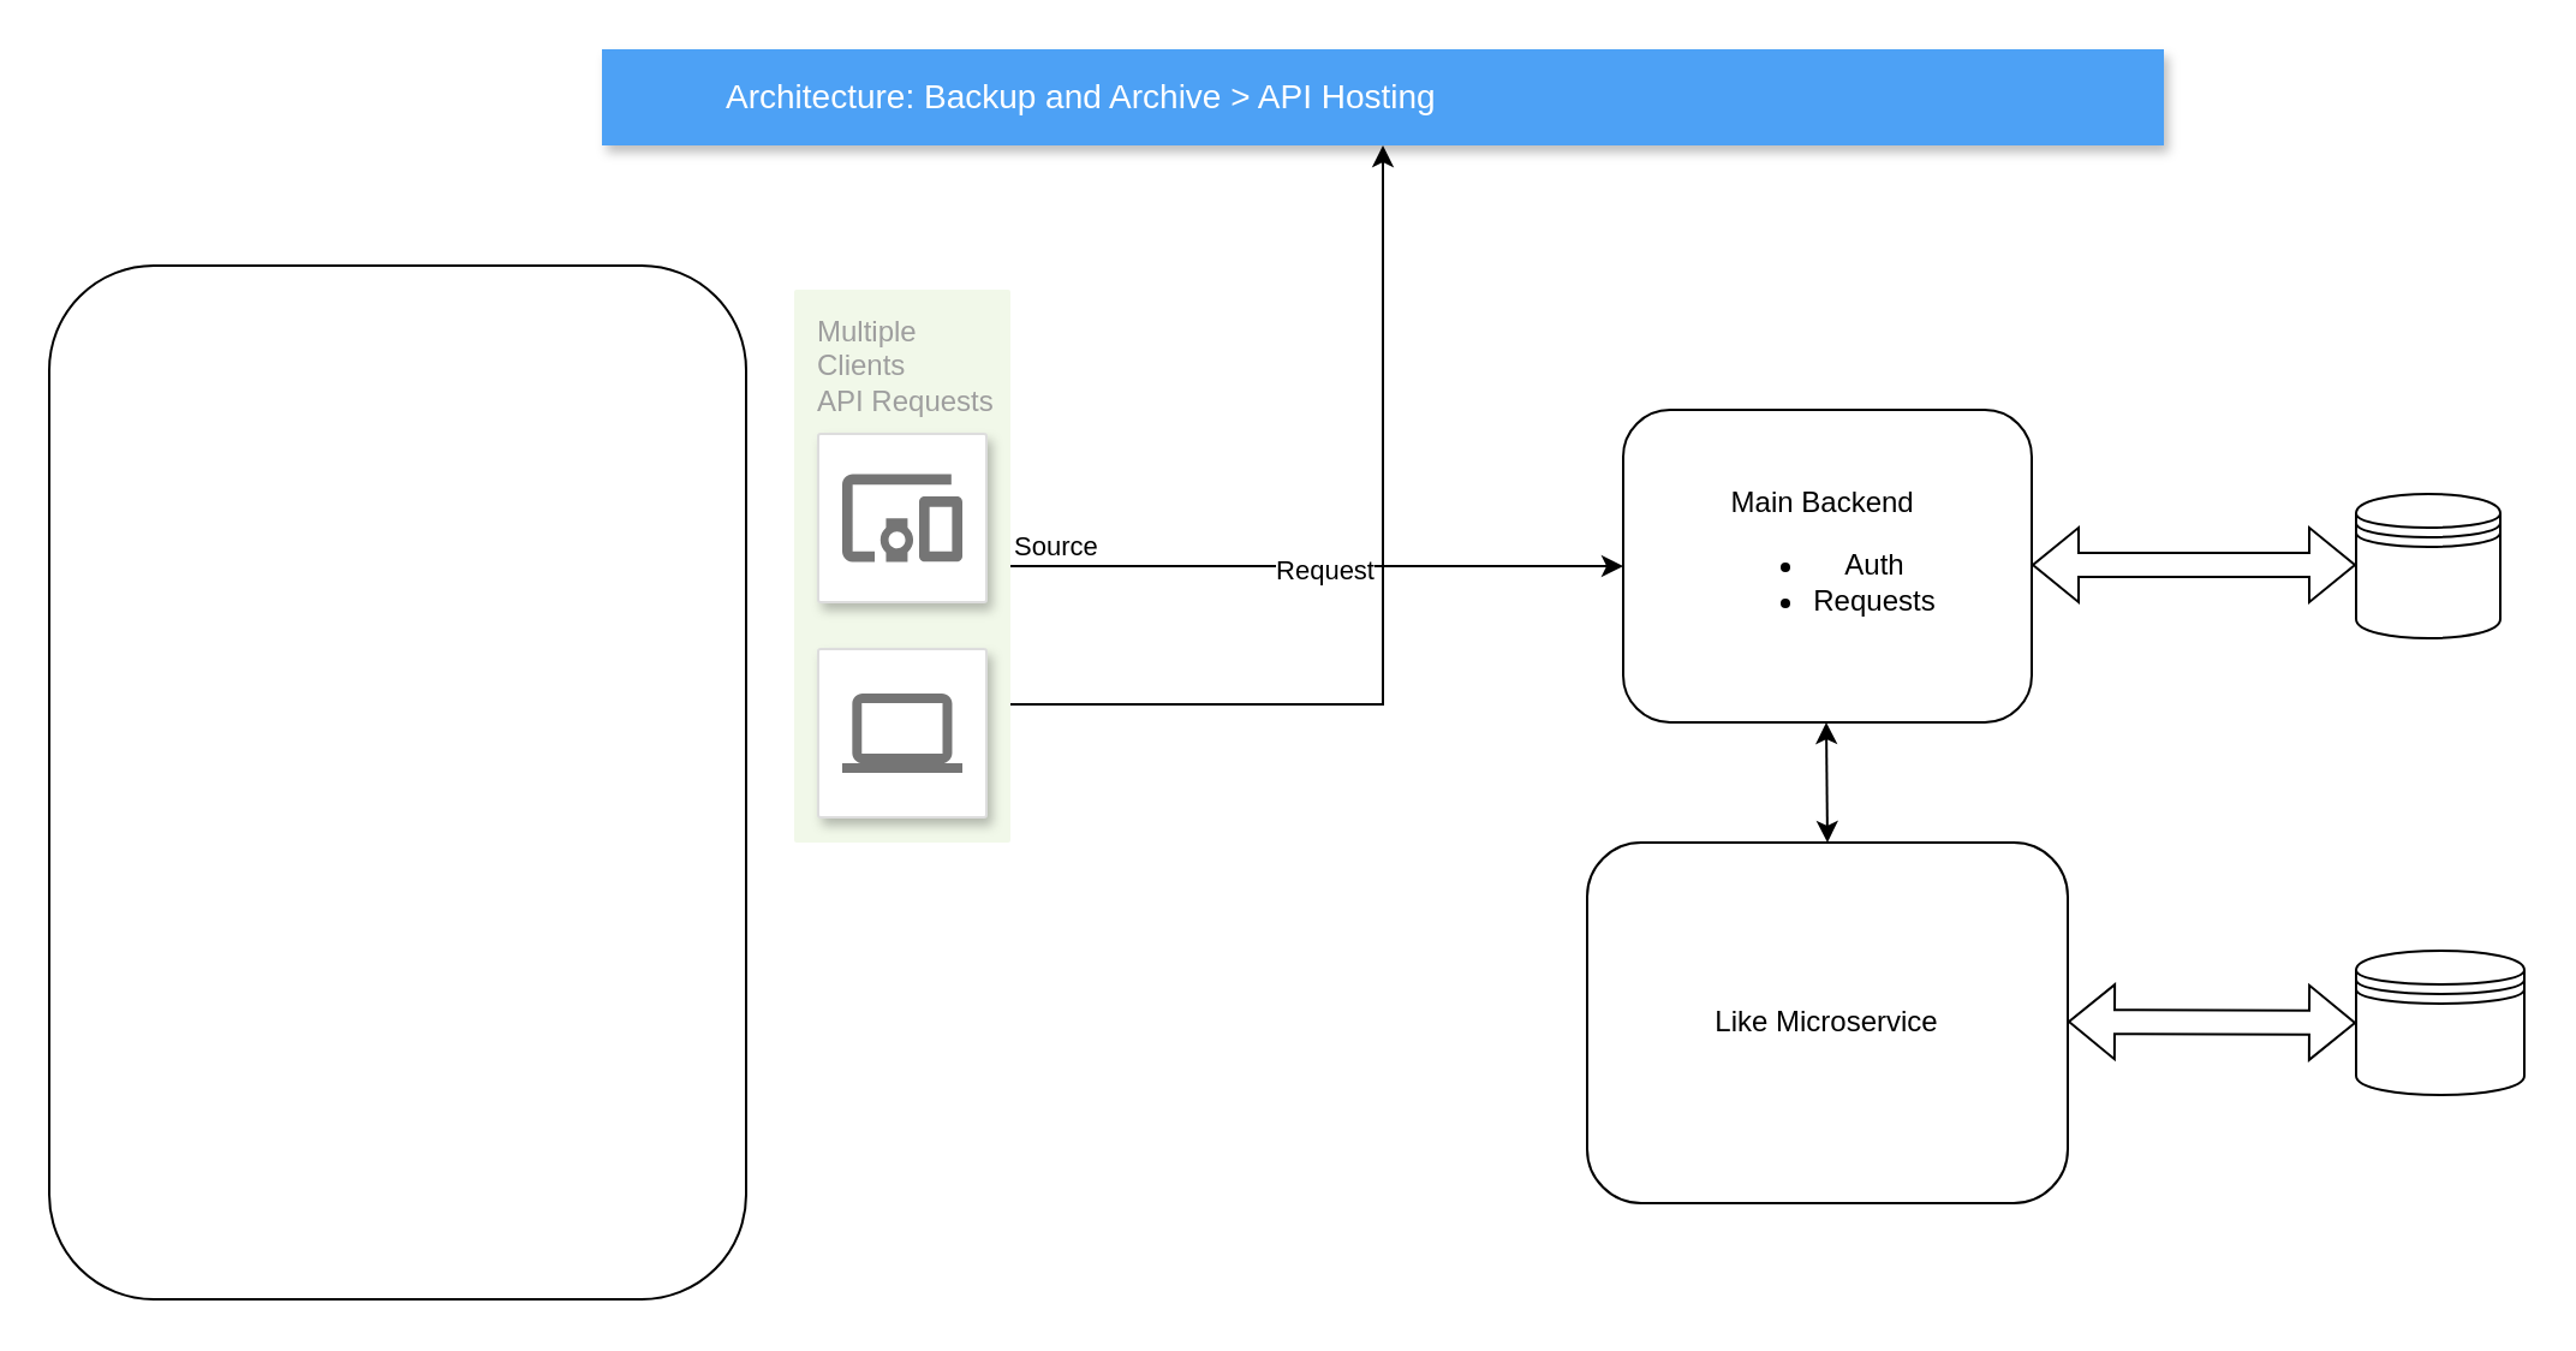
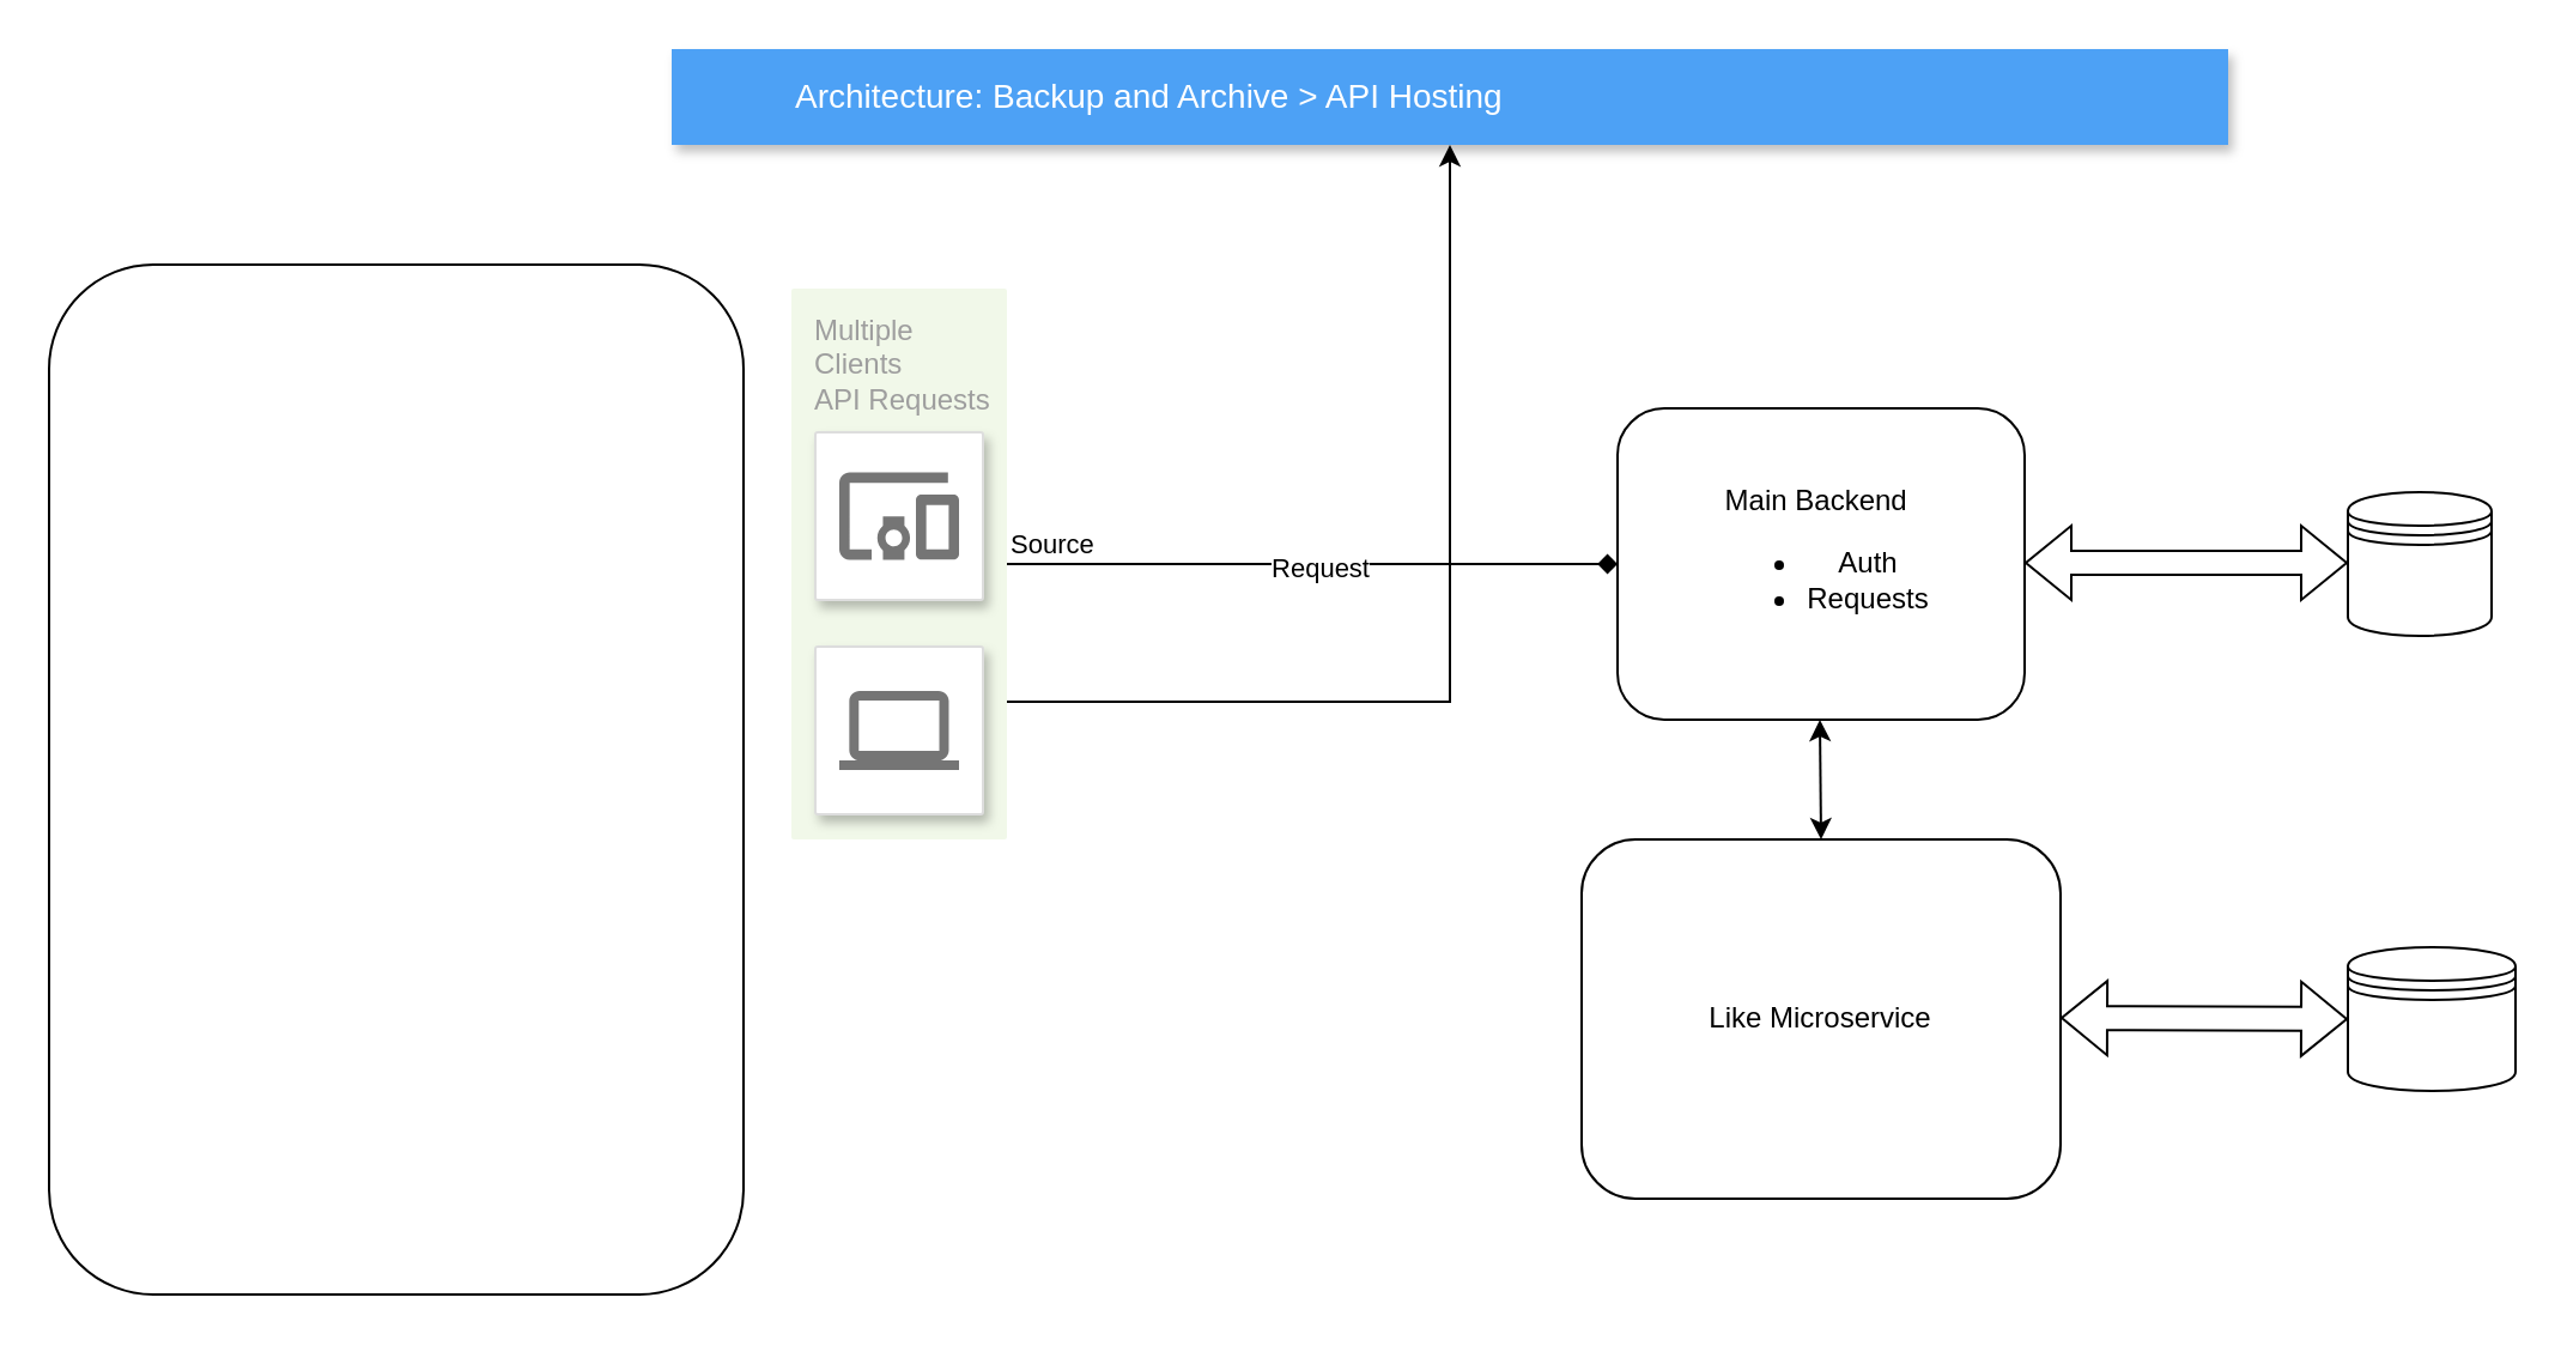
- <mxCell id="4" value="Architecture: Backup and Archive &amp;gt; API Hosting" style="fillColor=#4DA1F5;strokeColor=none;shadow=1;gradientColor=none;fontSize=14;align=left;spacingLeft=50;fontColor=#ffffff;html=1;" parent="1" vertex="1"><mxGeometry x="250" y="20" width="650" height="40" as="geometry" /></mxCell>
+ <mxCell id="4" value="Architecture: Backup and Archive &amp;gt; API Hosting" style="fillColor=#4DA1F5;strokeColor=none;shadow=1;gradientColor=none;fontSize=14;align=left;spacingLeft=50;fontColor=#ffffff;html=1;" parent="1" vertex="1"><mxGeometry x="280" y="20" width="650" height="40" as="geometry" /></mxCell>
- <mxCell id="9" value="" style="endArrow=classic;html=1;rounded=0;exitX=1;exitY=0.5;exitDx=0;exitDy=0;" edge="1" parent="1" source="3" target="13"><mxGeometry relative="1" as="geometry"><mxPoint x="480" y="280" as="sourcePoint" /><mxPoint x="460" y="235" as="targetPoint" /></mxGeometry></mxCell>
+ <mxCell id="9" value="" style="endArrow=diamond;html=1;rounded=0;exitX=1;exitY=0.5;exitDx=0;exitDy=0;" edge="1" parent="1" source="3" target="13"><mxGeometry relative="1" as="geometry"><mxPoint x="480" y="280" as="sourcePoint" /><mxPoint x="460" y="235" as="targetPoint" /></mxGeometry></mxCell>
